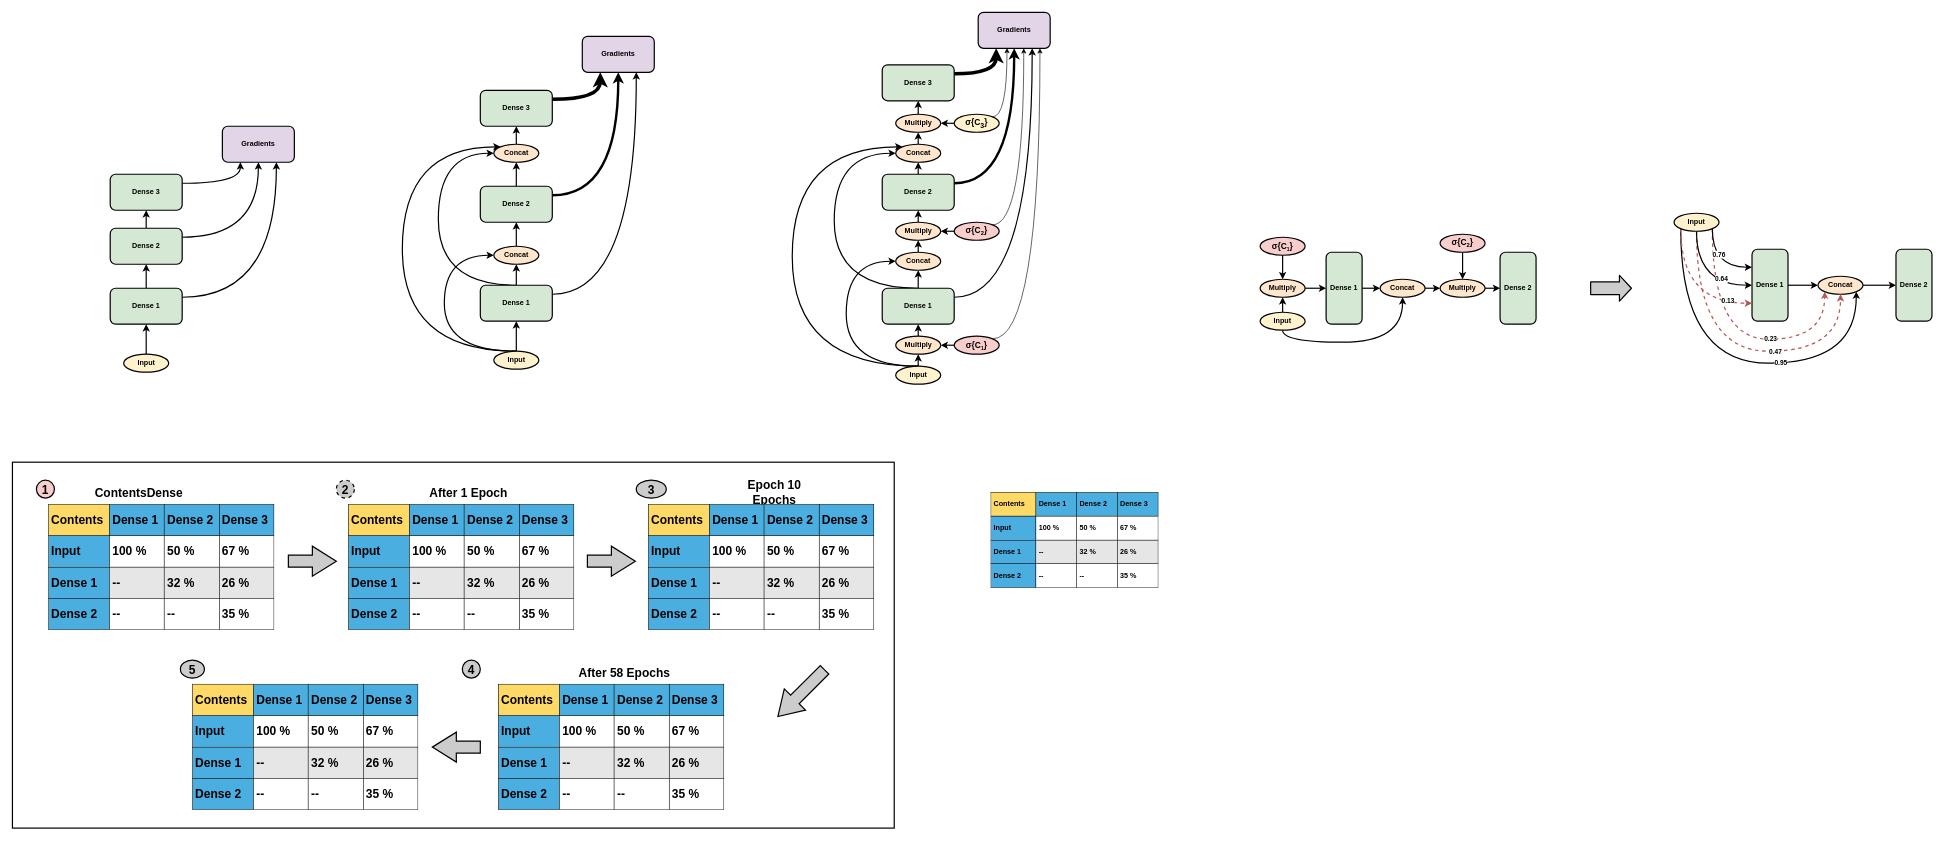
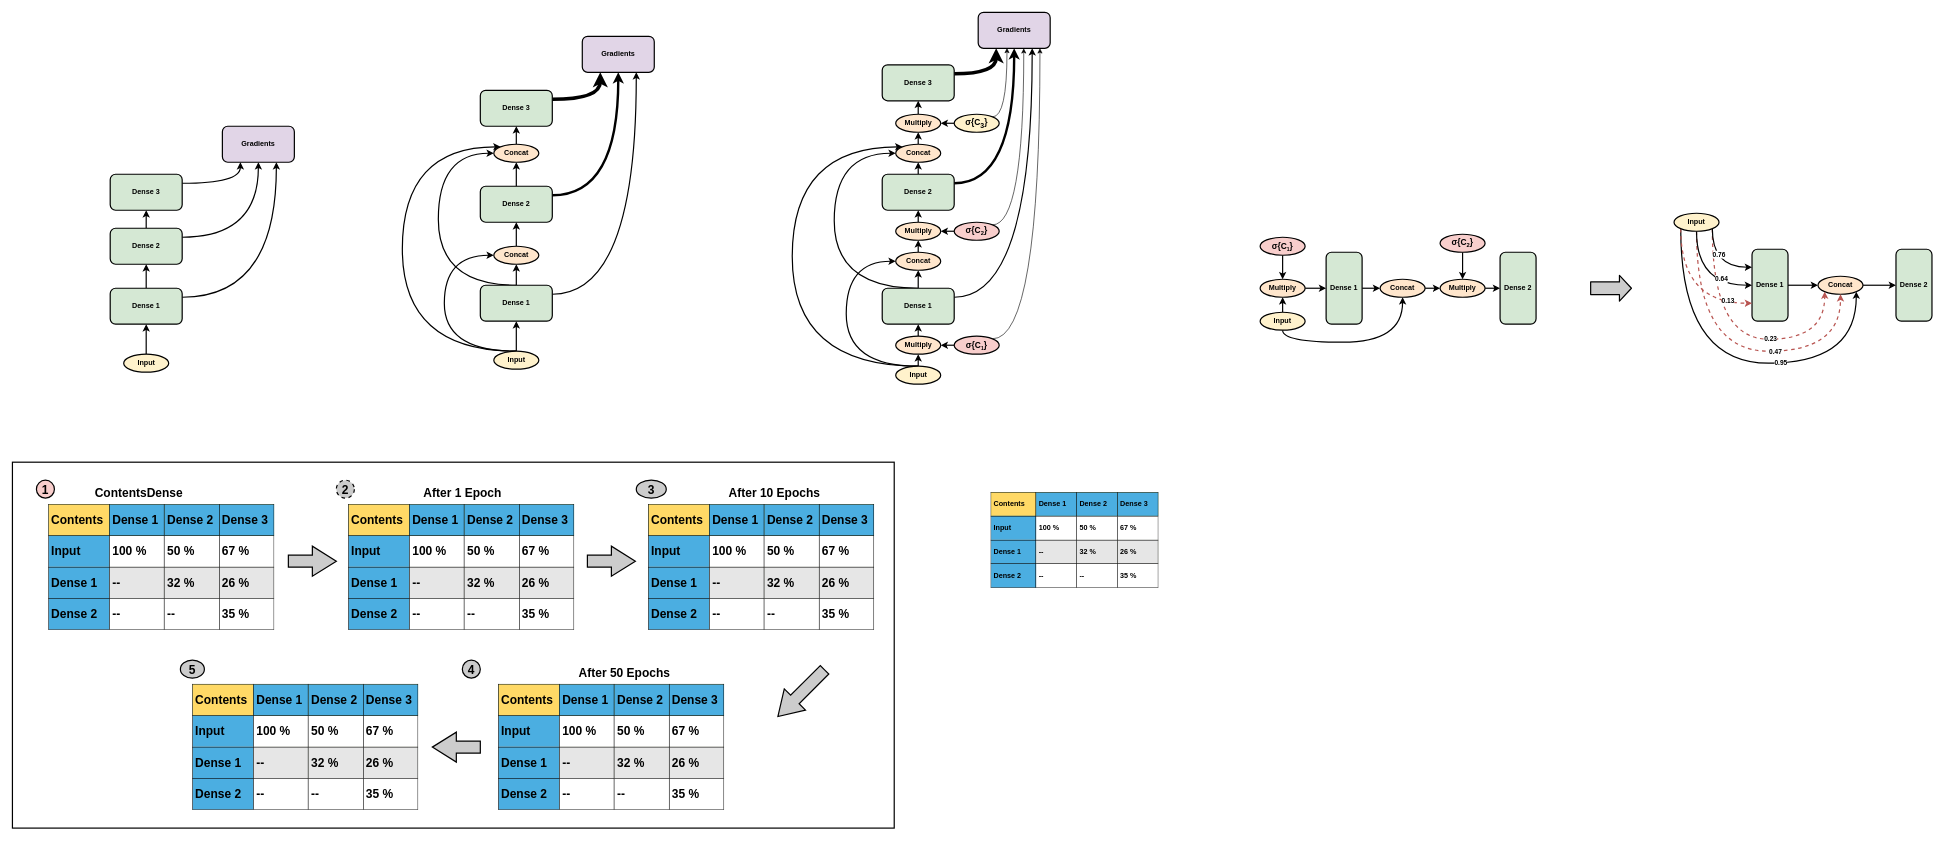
- <mxCell id="106" value="&lt;b style=&quot;font-size: 20px&quot;&gt;After 1 Epoch&lt;/b&gt;" style="text;html=1;strokeColor=none;fillColor=none;align=center;verticalAlign=middle;whiteSpace=wrap;rounded=0;shadow=0;comic=0;fontSize=20;" parent="1" vertex="1"><mxGeometry x="711" y="810" width="139" height="20" as="geometry" /></mxCell>
+ <mxCell id="106" value="&lt;b style=&quot;font-size: 20px&quot;&gt;After 1 Epoch&lt;/b&gt;" style="text;html=1;strokeColor=none;fillColor=none;align=center;verticalAlign=middle;whiteSpace=wrap;rounded=0;shadow=0;comic=0;fontSize=20;" parent="1" vertex="1"><mxGeometry x="701" y="810" width="139" height="20" as="geometry" /></mxCell>
- <mxCell id="109" value="&lt;b style=&quot;font-size: 20px&quot;&gt;Epoch 10 Epochs&lt;/b&gt;" style="text;html=1;strokeColor=none;fillColor=none;align=center;verticalAlign=middle;whiteSpace=wrap;rounded=0;shadow=0;comic=0;fontSize=20;" parent="1" vertex="1"><mxGeometry x="1211" y="810" width="159" height="20" as="geometry" /></mxCell>
+ <mxCell id="109" value="&lt;b style=&quot;font-size: 20px&quot;&gt;After 10 Epochs&lt;/b&gt;" style="text;html=1;strokeColor=none;fillColor=none;align=center;verticalAlign=middle;whiteSpace=wrap;rounded=0;shadow=0;comic=0;fontSize=20;" parent="1" vertex="1"><mxGeometry x="1211" y="810" width="159" height="20" as="geometry" /></mxCell>
- <mxCell id="112" value="&lt;b style=&quot;font-size: 20px&quot;&gt;After 58 Epochs&lt;br&gt;&lt;/b&gt;" style="text;html=1;strokeColor=none;fillColor=none;align=center;verticalAlign=middle;whiteSpace=wrap;rounded=0;shadow=0;comic=0;fontSize=20;" parent="1" vertex="1"><mxGeometry x="961" y="1110" width="159" height="20" as="geometry" /></mxCell>
+ <mxCell id="112" value="&lt;b style=&quot;font-size: 20px&quot;&gt;After 50 Epochs&lt;br&gt;&lt;/b&gt;" style="text;html=1;strokeColor=none;fillColor=none;align=center;verticalAlign=middle;whiteSpace=wrap;rounded=0;shadow=0;comic=0;fontSize=20;" parent="1" vertex="1"><mxGeometry x="961" y="1110" width="159" height="20" as="geometry" /></mxCell>
